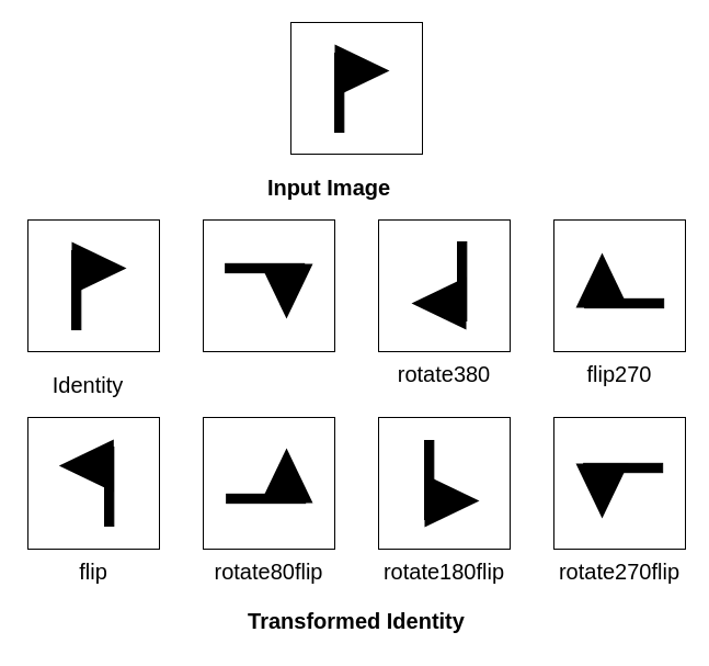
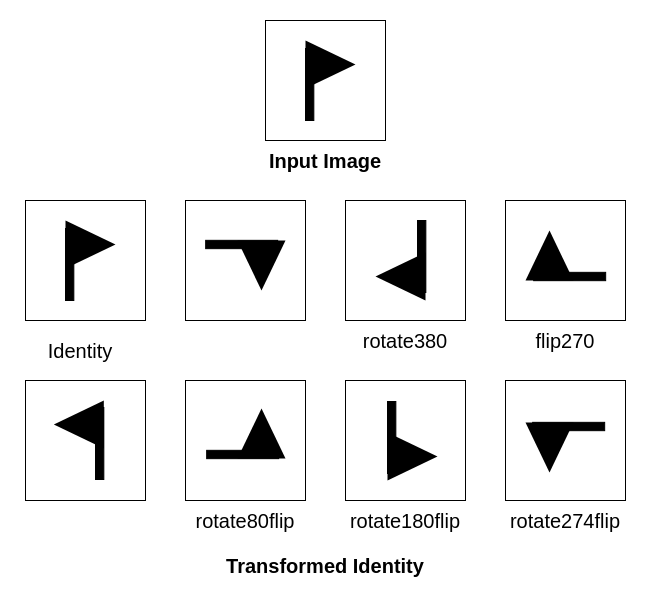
- <mxCell id="43" value="&lt;font style=&quot;font-size: 20px&quot;&gt;&lt;b&gt;Input Image&lt;/b&gt;&lt;/font&gt;" style="text;html=1;strokeColor=none;fillColor=none;align=center;verticalAlign=middle;whiteSpace=wrap;rounded=0;" vertex="1" parent="1"><mxGeometry x="240" y="150" width="120" height="40" as="geometry" /></mxCell>
+ <mxCell id="43" value="&lt;font style=&quot;font-size: 20px&quot;&gt;&lt;b&gt;Input Image&lt;/b&gt;&lt;/font&gt;" style="text;html=1;strokeColor=none;fillColor=none;align=center;verticalAlign=middle;whiteSpace=wrap;rounded=0;" vertex="1" parent="1"><mxGeometry x="265" y="140" width="120" height="40" as="geometry" /></mxCell>
- <mxCell id="50" value="&lt;span style=&quot;font-size: 20px&quot;&gt;flip&lt;/span&gt;" style="text;html=1;strokeColor=none;fillColor=none;align=center;verticalAlign=middle;whiteSpace=wrap;rounded=0;" vertex="1" parent="1"><mxGeometry x="25" y="500" width="120" height="40" as="geometry" /></mxCell>
- <mxCell id="45" value="&lt;span style=&quot;font-size: 20px&quot;&gt;rotate270flip&lt;/span&gt;" style="text;html=1;strokeColor=none;fillColor=none;align=center;verticalAlign=middle;whiteSpace=wrap;rounded=0;" vertex="1" parent="1"><mxGeometry x="505" y="500" width="120" height="40" as="geometry" /></mxCell>
+ <mxCell id="45" value="&lt;span style=&quot;font-size: 20px&quot;&gt;rotate274flip&lt;/span&gt;" style="text;html=1;strokeColor=none;fillColor=none;align=center;verticalAlign=middle;whiteSpace=wrap;rounded=0;" vertex="1" parent="1"><mxGeometry x="505" y="500" width="120" height="40" as="geometry" /></mxCell>
